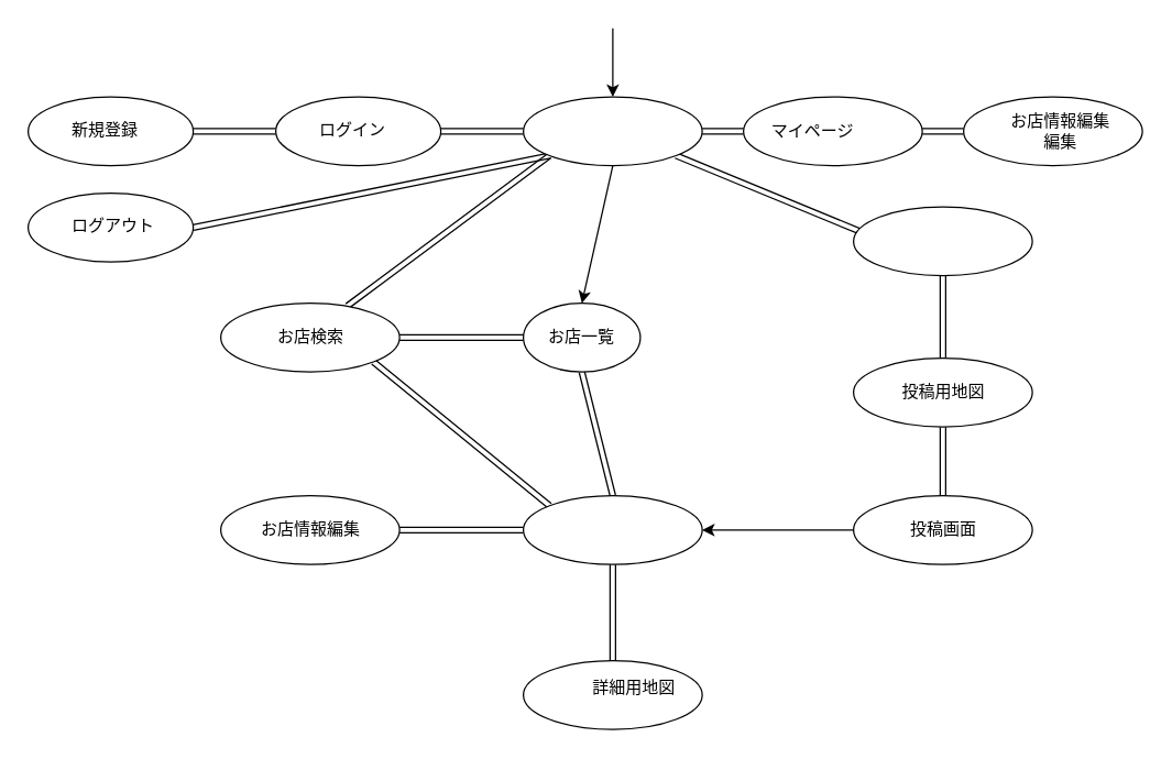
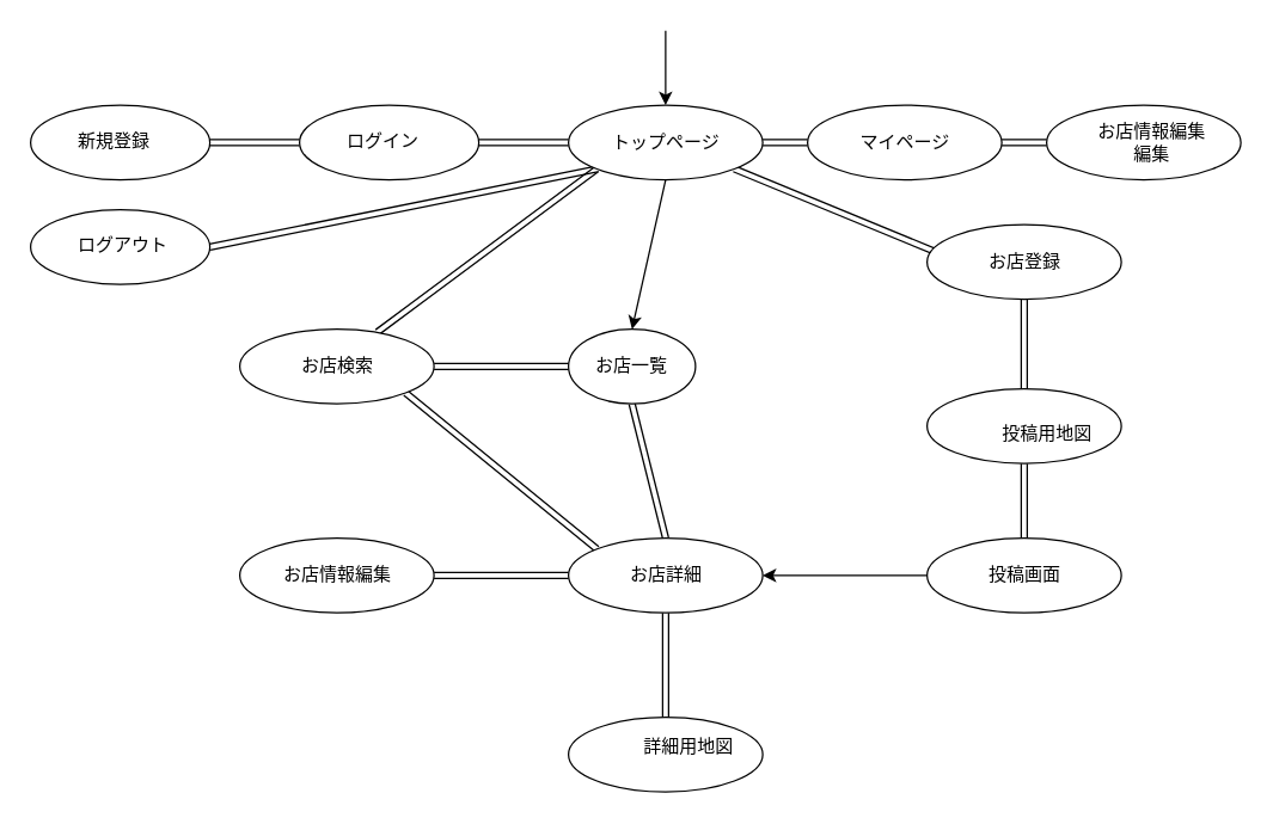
+ <mxCell id="9" value="トップページ" style="text;html=1;resizable=0;autosize=1;align=center;verticalAlign=middle;points=[];fillColor=none;strokeColor=none;rounded=0;" vertex="1" parent="1"><mxGeometry x="395" y="80" width="100" height="30" as="geometry" /></mxCell>
- <mxCell id="20" value="マイページ" style="text;html=1;resizable=0;autosize=1;align=center;verticalAlign=middle;points=[];fillColor=none;strokeColor=none;rounded=0;" vertex="1" parent="1"><mxGeometry x="550" y="80" width="80" height="30" as="geometry" /></mxCell>
+ <mxCell id="20" value="マイページ" style="text;html=1;resizable=0;autosize=1;align=center;verticalAlign=middle;points=[];fillColor=none;strokeColor=none;rounded=0;" vertex="1" parent="1"><mxGeometry x="565" y="80" width="80" height="30" as="geometry" /></mxCell>
+ <mxCell id="40" value="お店登録" style="text;html=1;resizable=0;autosize=1;align=center;verticalAlign=middle;points=[];fillColor=none;strokeColor=none;rounded=0;" vertex="1" parent="1"><mxGeometry x="650" y="160" width="70" height="30" as="geometry" /></mxCell>
- <mxCell id="41" value="投稿用地図" style="text;html=1;resizable=0;autosize=1;align=center;verticalAlign=middle;points=[];fillColor=none;strokeColor=none;rounded=0;" vertex="1" parent="1"><mxGeometry x="645" y="270" width="80" height="30" as="geometry" /></mxCell>
+ <mxCell id="41" value="投稿用地図" style="text;html=1;resizable=0;autosize=1;align=center;verticalAlign=middle;points=[];fillColor=none;strokeColor=none;rounded=0;" vertex="1" parent="1"><mxGeometry x="660" y="275" width="80" height="30" as="geometry" /></mxCell>
+ <mxCell id="43" value="お店詳細" style="text;html=1;resizable=0;autosize=1;align=center;verticalAlign=middle;points=[];fillColor=none;strokeColor=none;rounded=0;" vertex="1" parent="1"><mxGeometry x="410" y="370" width="70" height="30" as="geometry" /></mxCell>
